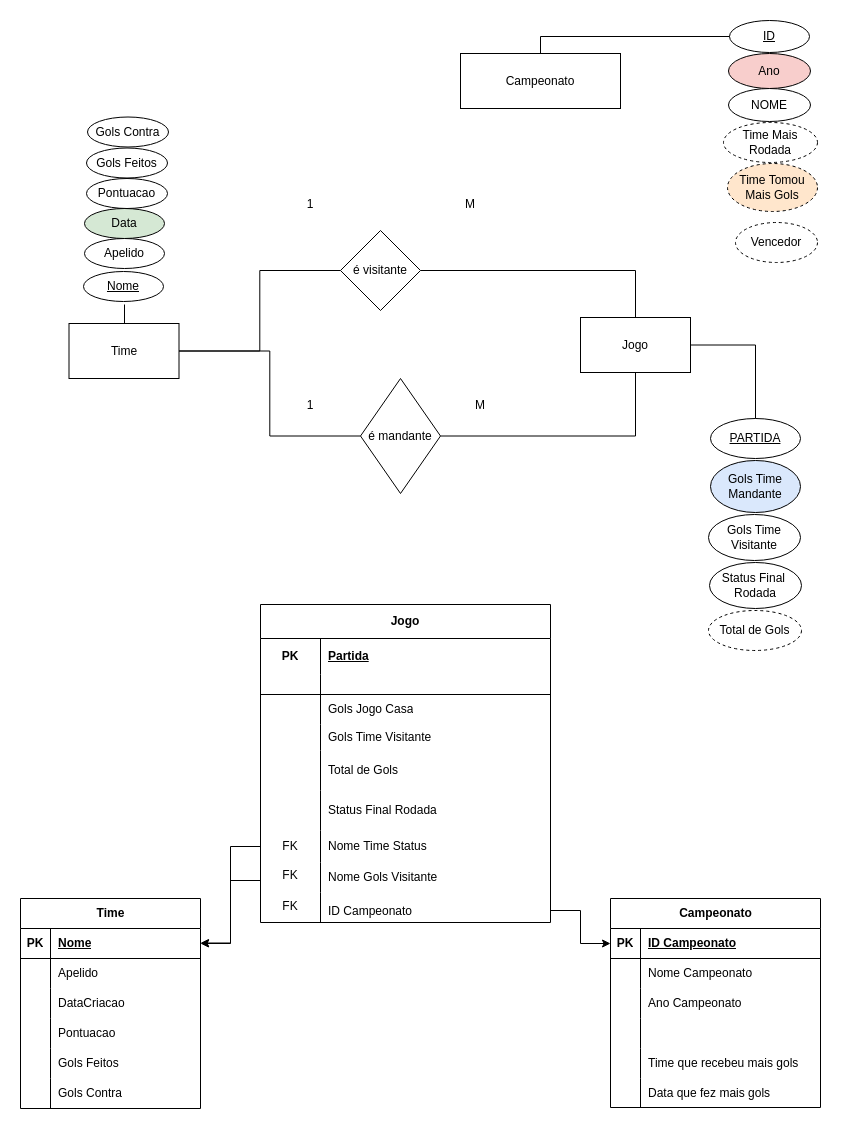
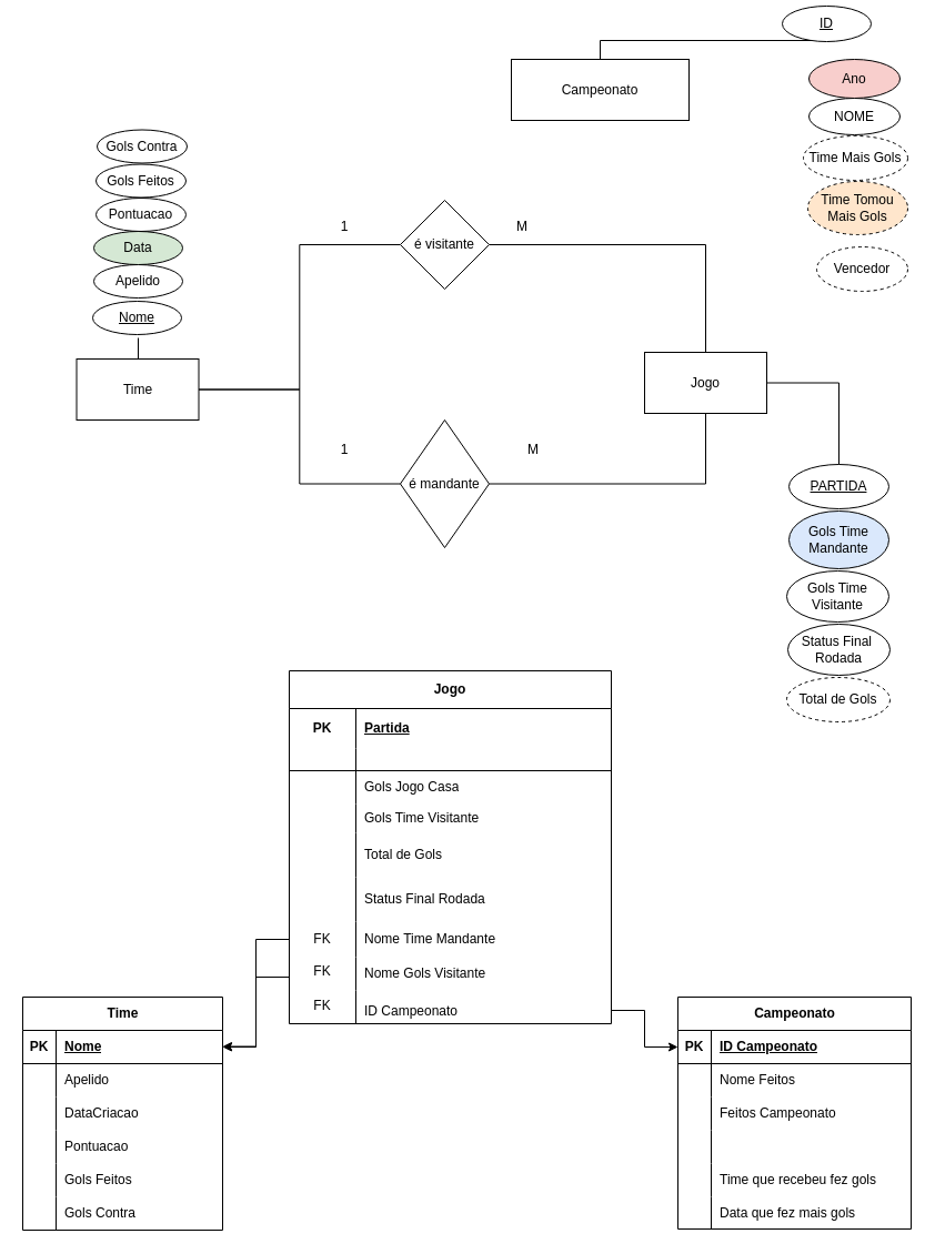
- <mxCell id="4" value="&lt;u&gt;ID&lt;/u&gt;" style="ellipse;whiteSpace=wrap;html=1;" parent="1" vertex="1"><mxGeometry x="729" y="20" width="80" height="32" as="geometry" /></mxCell>
+ <mxCell id="4" value="&lt;u&gt;ID&lt;/u&gt;" style="ellipse;whiteSpace=wrap;html=1;" parent="1" vertex="1"><mxGeometry x="704" y="5" width="80" height="32" as="geometry" /></mxCell>
- <mxCell id="101" value="Time Mais Rodada" style="ellipse;whiteSpace=wrap;html=1;align=center;dashed=1;" vertex="1" parent="1"><mxGeometry x="723" y="122" width="94" height="40" as="geometry" /></mxCell>
+ <mxCell id="101" value="Time Mais Gols" style="ellipse;whiteSpace=wrap;html=1;align=center;dashed=1;" vertex="1" parent="1"><mxGeometry x="723" y="122" width="94" height="40" as="geometry" /></mxCell>
- <mxCell id="92" value="é visitante" style="rhombus;whiteSpace=wrap;html=1;" vertex="1" parent="1"><mxGeometry x="340" y="230" width="80" height="80" as="geometry" /></mxCell>
+ <mxCell id="92" value="é visitante" style="rhombus;whiteSpace=wrap;html=1;" vertex="1" parent="1"><mxGeometry x="360" y="180" width="80" height="80" as="geometry" /></mxCell>
- <mxCell id="73" value="Nome Time Status" style="shape=partialRectangle;connectable=0;fillColor=none;top=0;left=0;bottom=0;right=0;align=left;spacingLeft=6;fontStyle=0;overflow=hidden;whiteSpace=wrap;html=1;" parent="71" vertex="1"><mxGeometry x="60" width="230" height="32" as="geometry"><mxRectangle width="230" height="32" as="alternateBounds" /></mxGeometry></mxCell>
+ <mxCell id="73" value="Nome Time Mandante" style="shape=partialRectangle;connectable=0;fillColor=none;top=0;left=0;bottom=0;right=0;align=left;spacingLeft=6;fontStyle=0;overflow=hidden;whiteSpace=wrap;html=1;" parent="71" vertex="1"><mxGeometry x="60" width="230" height="32" as="geometry"><mxRectangle width="230" height="32" as="alternateBounds" /></mxGeometry></mxCell>
- <mxCell id="39" value="Nome Campeonato" style="shape=partialRectangle;connectable=0;fillColor=none;top=0;left=0;bottom=0;right=0;align=left;spacingLeft=6;overflow=hidden;whiteSpace=wrap;html=1;" parent="37" vertex="1"><mxGeometry x="30" width="180" height="30" as="geometry"><mxRectangle width="180" height="30" as="alternateBounds" /></mxGeometry></mxCell>
+ <mxCell id="39" value="Nome Feitos" style="shape=partialRectangle;connectable=0;fillColor=none;top=0;left=0;bottom=0;right=0;align=left;spacingLeft=6;overflow=hidden;whiteSpace=wrap;html=1;" parent="37" vertex="1"><mxGeometry x="30" width="180" height="30" as="geometry"><mxRectangle width="180" height="30" as="alternateBounds" /></mxGeometry></mxCell>
- <mxCell id="42" value="Ano Campeonato" style="shape=partialRectangle;connectable=0;fillColor=none;top=0;left=0;bottom=0;right=0;align=left;spacingLeft=6;overflow=hidden;whiteSpace=wrap;html=1;" parent="40" vertex="1"><mxGeometry x="30" width="180" height="30" as="geometry"><mxRectangle width="180" height="30" as="alternateBounds" /></mxGeometry></mxCell>
+ <mxCell id="42" value="Feitos Campeonato" style="shape=partialRectangle;connectable=0;fillColor=none;top=0;left=0;bottom=0;right=0;align=left;spacingLeft=6;overflow=hidden;whiteSpace=wrap;html=1;" parent="40" vertex="1"><mxGeometry x="30" width="180" height="30" as="geometry"><mxRectangle width="180" height="30" as="alternateBounds" /></mxGeometry></mxCell>
- <mxCell id="48" value="Time que recebeu mais gols" style="shape=partialRectangle;connectable=0;fillColor=none;top=0;left=0;bottom=0;right=0;align=left;spacingLeft=6;overflow=hidden;whiteSpace=wrap;html=1;" parent="46" vertex="1"><mxGeometry x="30" width="180" height="30" as="geometry"><mxRectangle width="180" height="30" as="alternateBounds" /></mxGeometry></mxCell>
+ <mxCell id="48" value="Time que recebeu fez gols" style="shape=partialRectangle;connectable=0;fillColor=none;top=0;left=0;bottom=0;right=0;align=left;spacingLeft=6;overflow=hidden;whiteSpace=wrap;html=1;" parent="46" vertex="1"><mxGeometry x="30" width="180" height="30" as="geometry"><mxRectangle width="180" height="30" as="alternateBounds" /></mxGeometry></mxCell>
